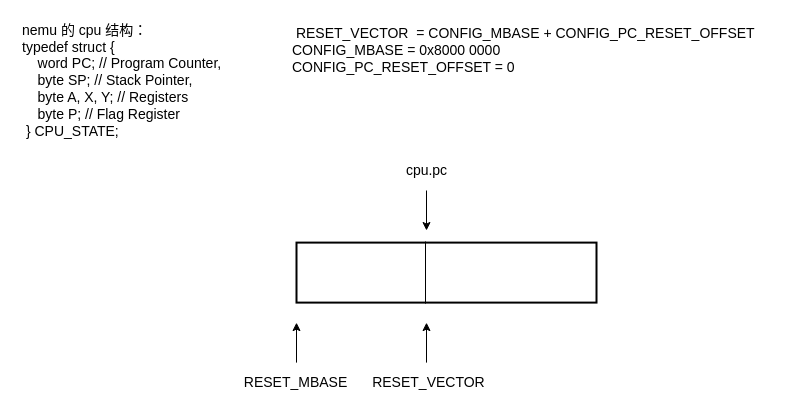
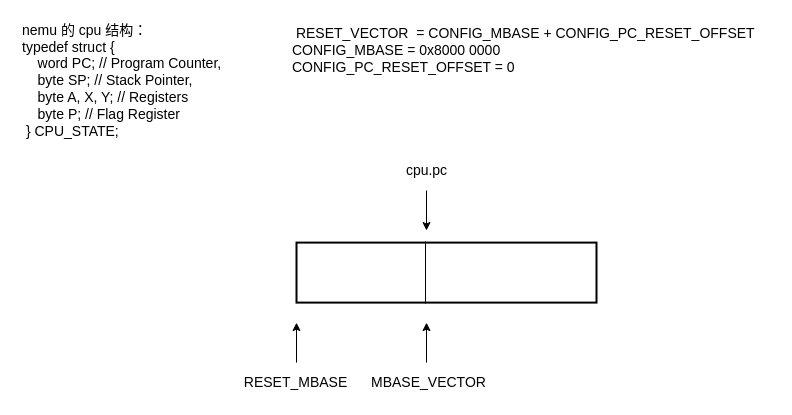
- <mxCell id="7" value="&lt;span style=&quot;text-align: left&quot;&gt;&amp;nbsp;RESET_VECTOR&lt;/span&gt;" style="text;html=1;align=center;verticalAlign=middle;resizable=0;points=[];autosize=1;strokeColor=none;fillColor=none;fontSize=14;" vertex="1" parent="1"><mxGeometry x="361" y="372.1" width="130" height="20" as="geometry" /></mxCell>
+ <mxCell id="7" value="&lt;span style=&quot;text-align: left&quot;&gt;&amp;nbsp;MBASE_VECTOR&lt;/span&gt;" style="text;html=1;align=center;verticalAlign=middle;resizable=0;points=[];autosize=1;strokeColor=none;fillColor=none;fontSize=14;" vertex="1" parent="1"><mxGeometry x="361" y="372.1" width="130" height="20" as="geometry" /></mxCell>
